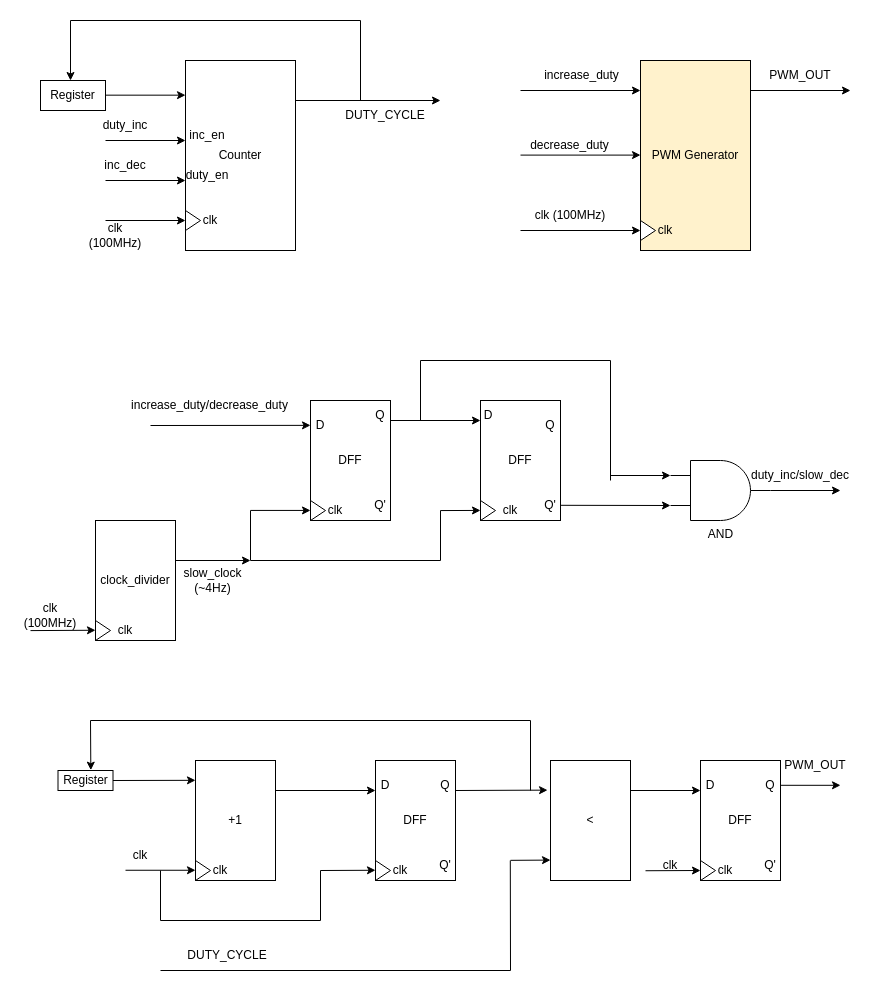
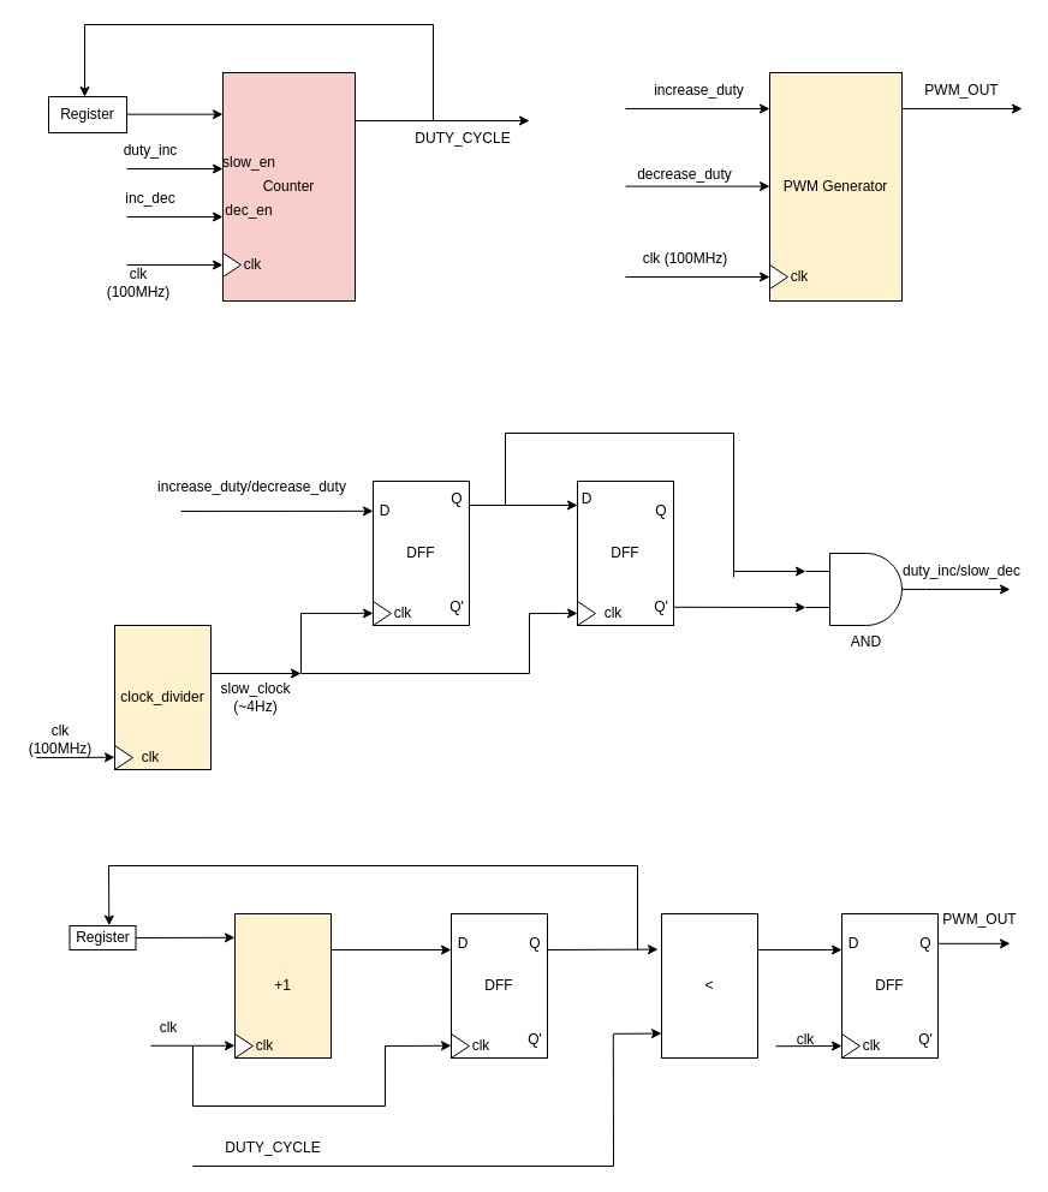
- <mxCell id="48" value="inc_en" style="text;strokeColor=none;align=center;fillColor=none;html=1;verticalAlign=middle;whiteSpace=wrap;rounded=0;" vertex="1" parent="1"><mxGeometry x="172.5" y="120" width="67.5" height="30" as="geometry" /></mxCell>
+ <mxCell id="48" value="slow_en" style="text;strokeColor=none;align=center;fillColor=none;html=1;verticalAlign=middle;whiteSpace=wrap;rounded=0;" vertex="1" parent="1"><mxGeometry x="172.5" y="120" width="67.5" height="30" as="geometry" /></mxCell>
- <mxCell id="2" value="Counter" style="rounded=0;whiteSpace=wrap;html=1;" vertex="1" parent="1"><mxGeometry x="185" y="60" width="110" height="190" as="geometry" /></mxCell>
+ <mxCell id="2" value="Counter" style="rounded=0;whiteSpace=wrap;html=1;fillColor=#f8cecc;" vertex="1" parent="1"><mxGeometry x="185" y="60" width="110" height="190" as="geometry" /></mxCell>
- <mxCell id="47" value="duty_en" style="text;strokeColor=none;align=center;fillColor=none;html=1;verticalAlign=middle;whiteSpace=wrap;rounded=0;" vertex="1" parent="1"><mxGeometry x="172.5" y="160" width="67.5" height="30" as="geometry" /></mxCell>
+ <mxCell id="47" value="dec_en" style="text;strokeColor=none;align=center;fillColor=none;html=1;verticalAlign=middle;whiteSpace=wrap;rounded=0;" vertex="1" parent="1"><mxGeometry x="172.5" y="160" width="67.5" height="30" as="geometry" /></mxCell>
- <mxCell id="18" value="clock_divider" style="rounded=0;whiteSpace=wrap;html=1;" vertex="1" parent="1"><mxGeometry x="95" y="520" width="80" height="120" as="geometry" /></mxCell>
+ <mxCell id="18" value="clock_divider" style="rounded=0;whiteSpace=wrap;html=1;fillColor=#fff2cc;" vertex="1" parent="1"><mxGeometry x="95" y="520" width="80" height="120" as="geometry" /></mxCell>
- <mxCell id="55" value="+1" style="rounded=0;whiteSpace=wrap;html=1;" vertex="1" parent="1"><mxGeometry x="195" y="760" width="80" height="120" as="geometry" /></mxCell>
+ <mxCell id="55" value="+1" style="rounded=0;whiteSpace=wrap;html=1;fillColor=#fff2cc;" vertex="1" parent="1"><mxGeometry x="195" y="760" width="80" height="120" as="geometry" /></mxCell>
